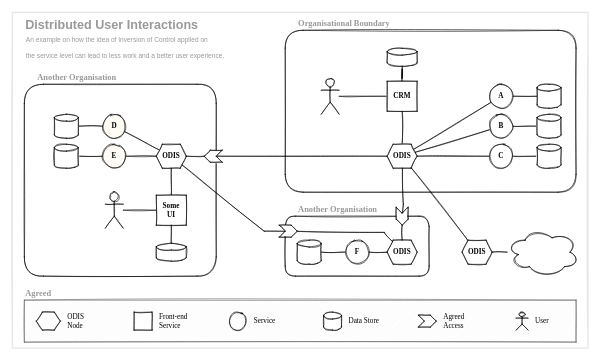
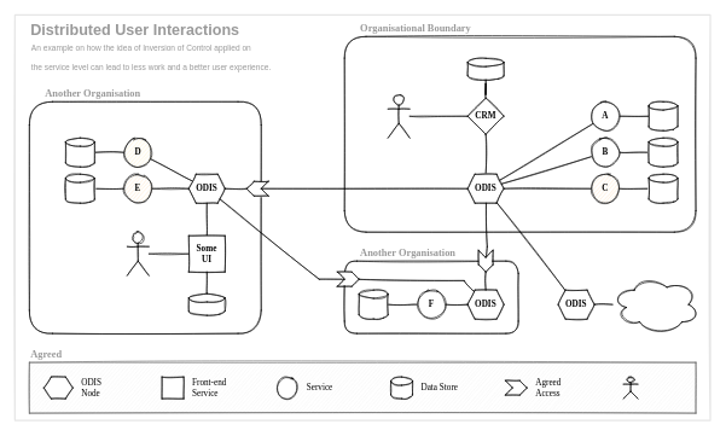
- <mxCell id="10" value="CRM" style="rounded=0;whiteSpace=wrap;html=1;sketch=1;fontFamily=Comic Sans MS;fontStyle=1" vertex="1" parent="1"><mxGeometry x="645" y="135" width="50" height="50" as="geometry" /></mxCell>
+ <mxCell id="10" value="CRM" style="rhombus;whiteSpace=wrap;html=1;sketch=1;fontFamily=Comic Sans MS;fontStyle=1;" vertex="1" parent="1"><mxGeometry x="645" y="135" width="50" height="50" as="geometry" /></mxCell>
- <mxCell id="22" value="C" style="ellipse;whiteSpace=wrap;html=1;aspect=fixed;sketch=1;fontFamily=Comic Sans MS;fontStyle=1" vertex="1" parent="1"><mxGeometry x="815" y="240" width="40" height="40" as="geometry" /></mxCell>
+ <mxCell id="22" value="C" style="ellipse;whiteSpace=wrap;html=1;aspect=fixed;sketch=1;fontFamily=Comic Sans MS;fontStyle=1;fillColor=#ffe6cc;" vertex="1" parent="1"><mxGeometry x="815" y="240" width="40" height="40" as="geometry" /></mxCell>
- <mxCell id="74" value="User" style="text;html=1;strokeColor=none;fillColor=none;align=left;verticalAlign=middle;whiteSpace=wrap;rounded=0;dashed=1;sketch=1;fontFamily=Comic Sans MS;" vertex="1" parent="72"><mxGeometry x="30" y="5" width="60" height="20" as="geometry" /></mxCell>
